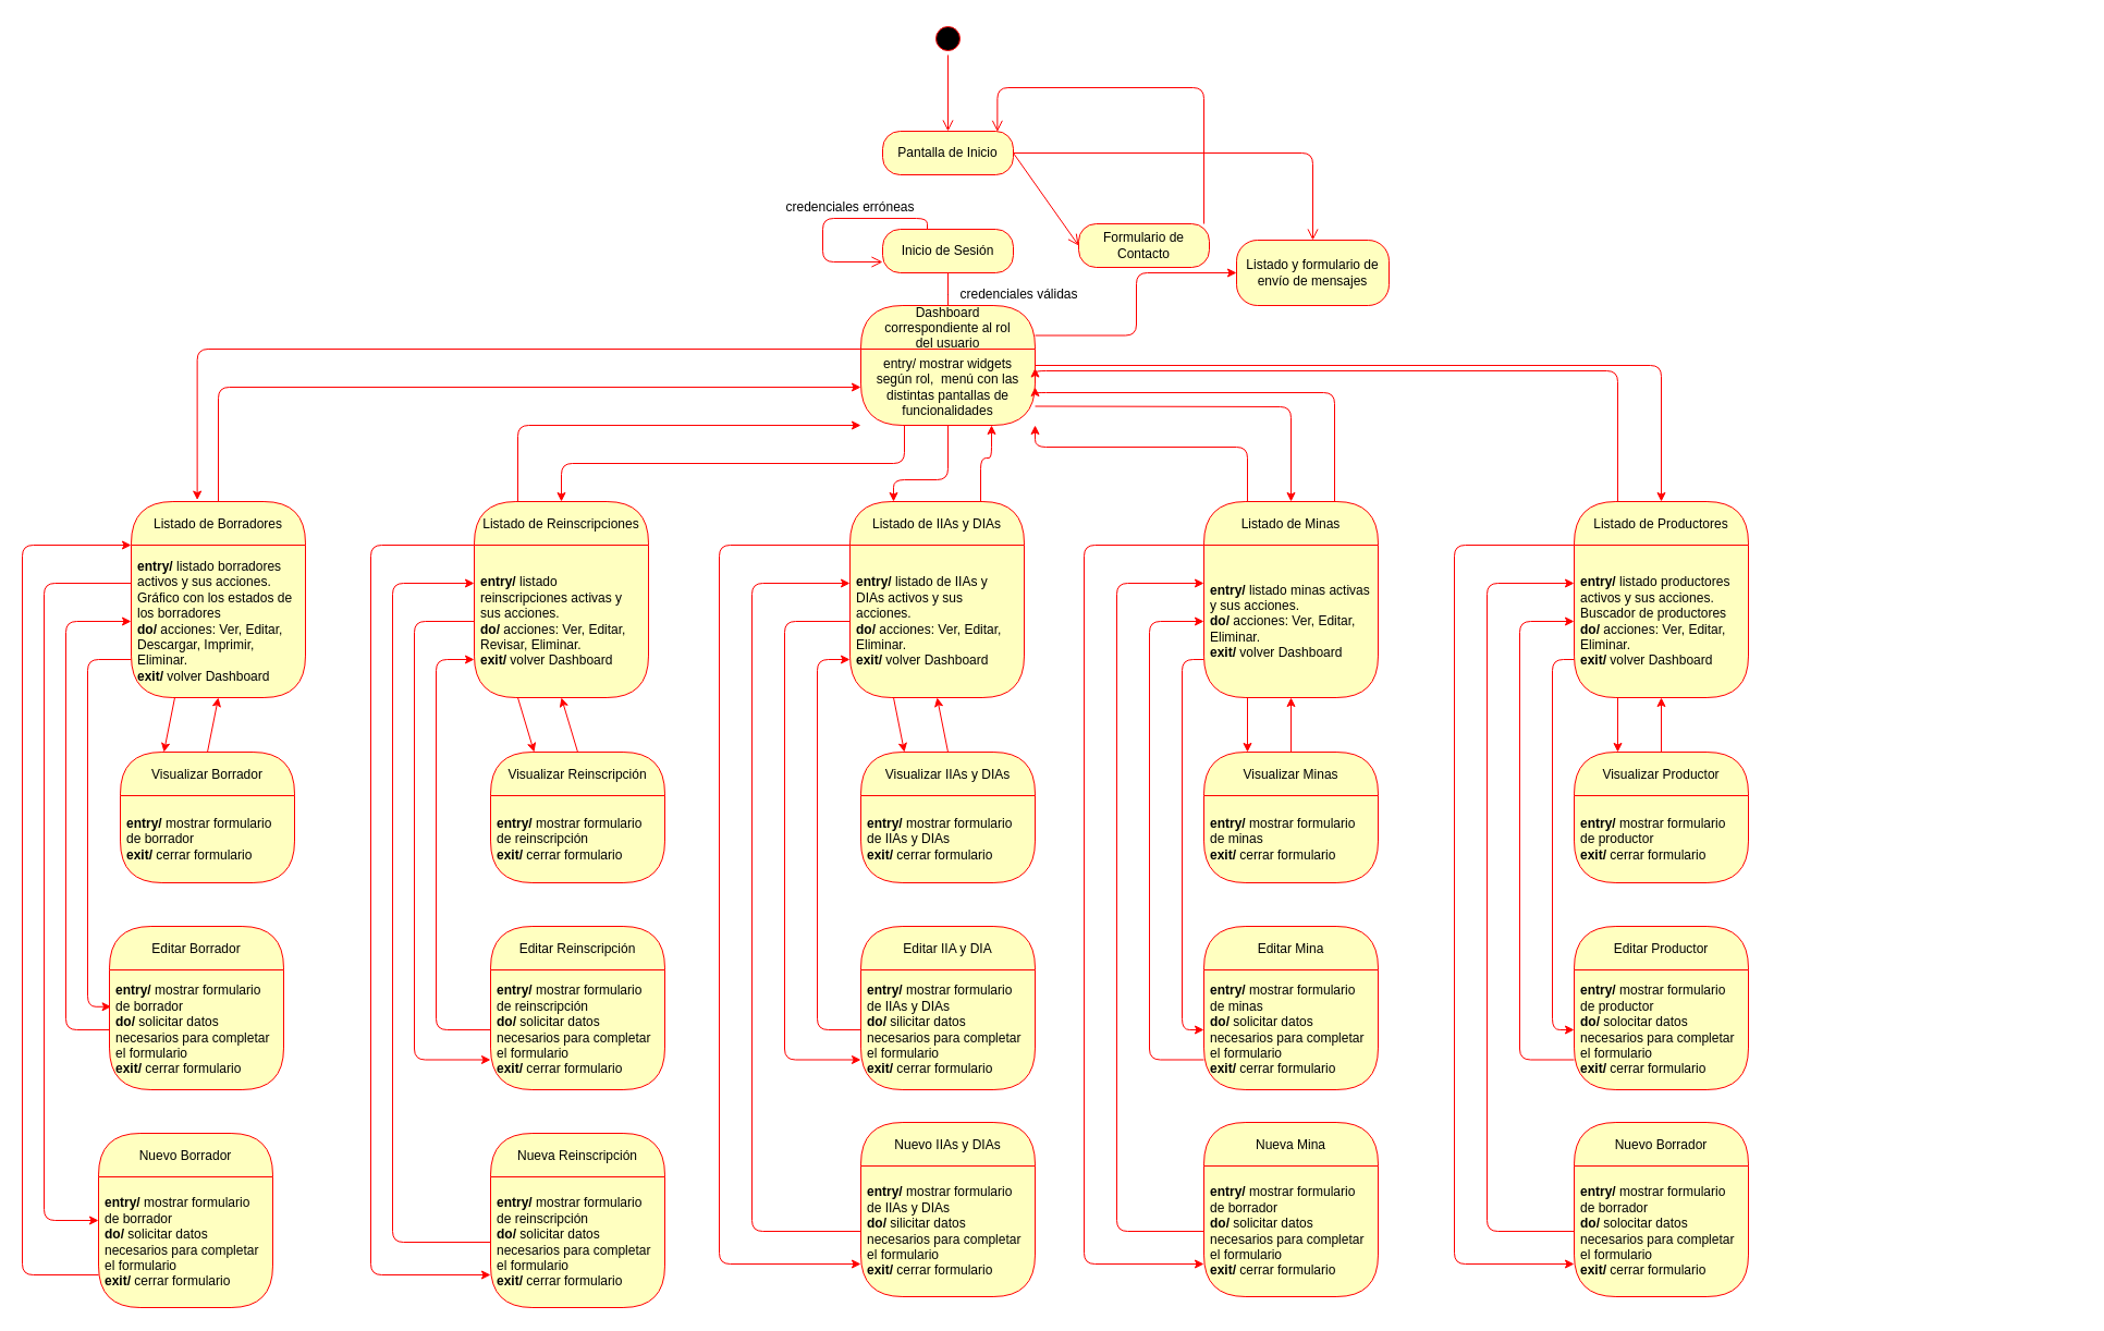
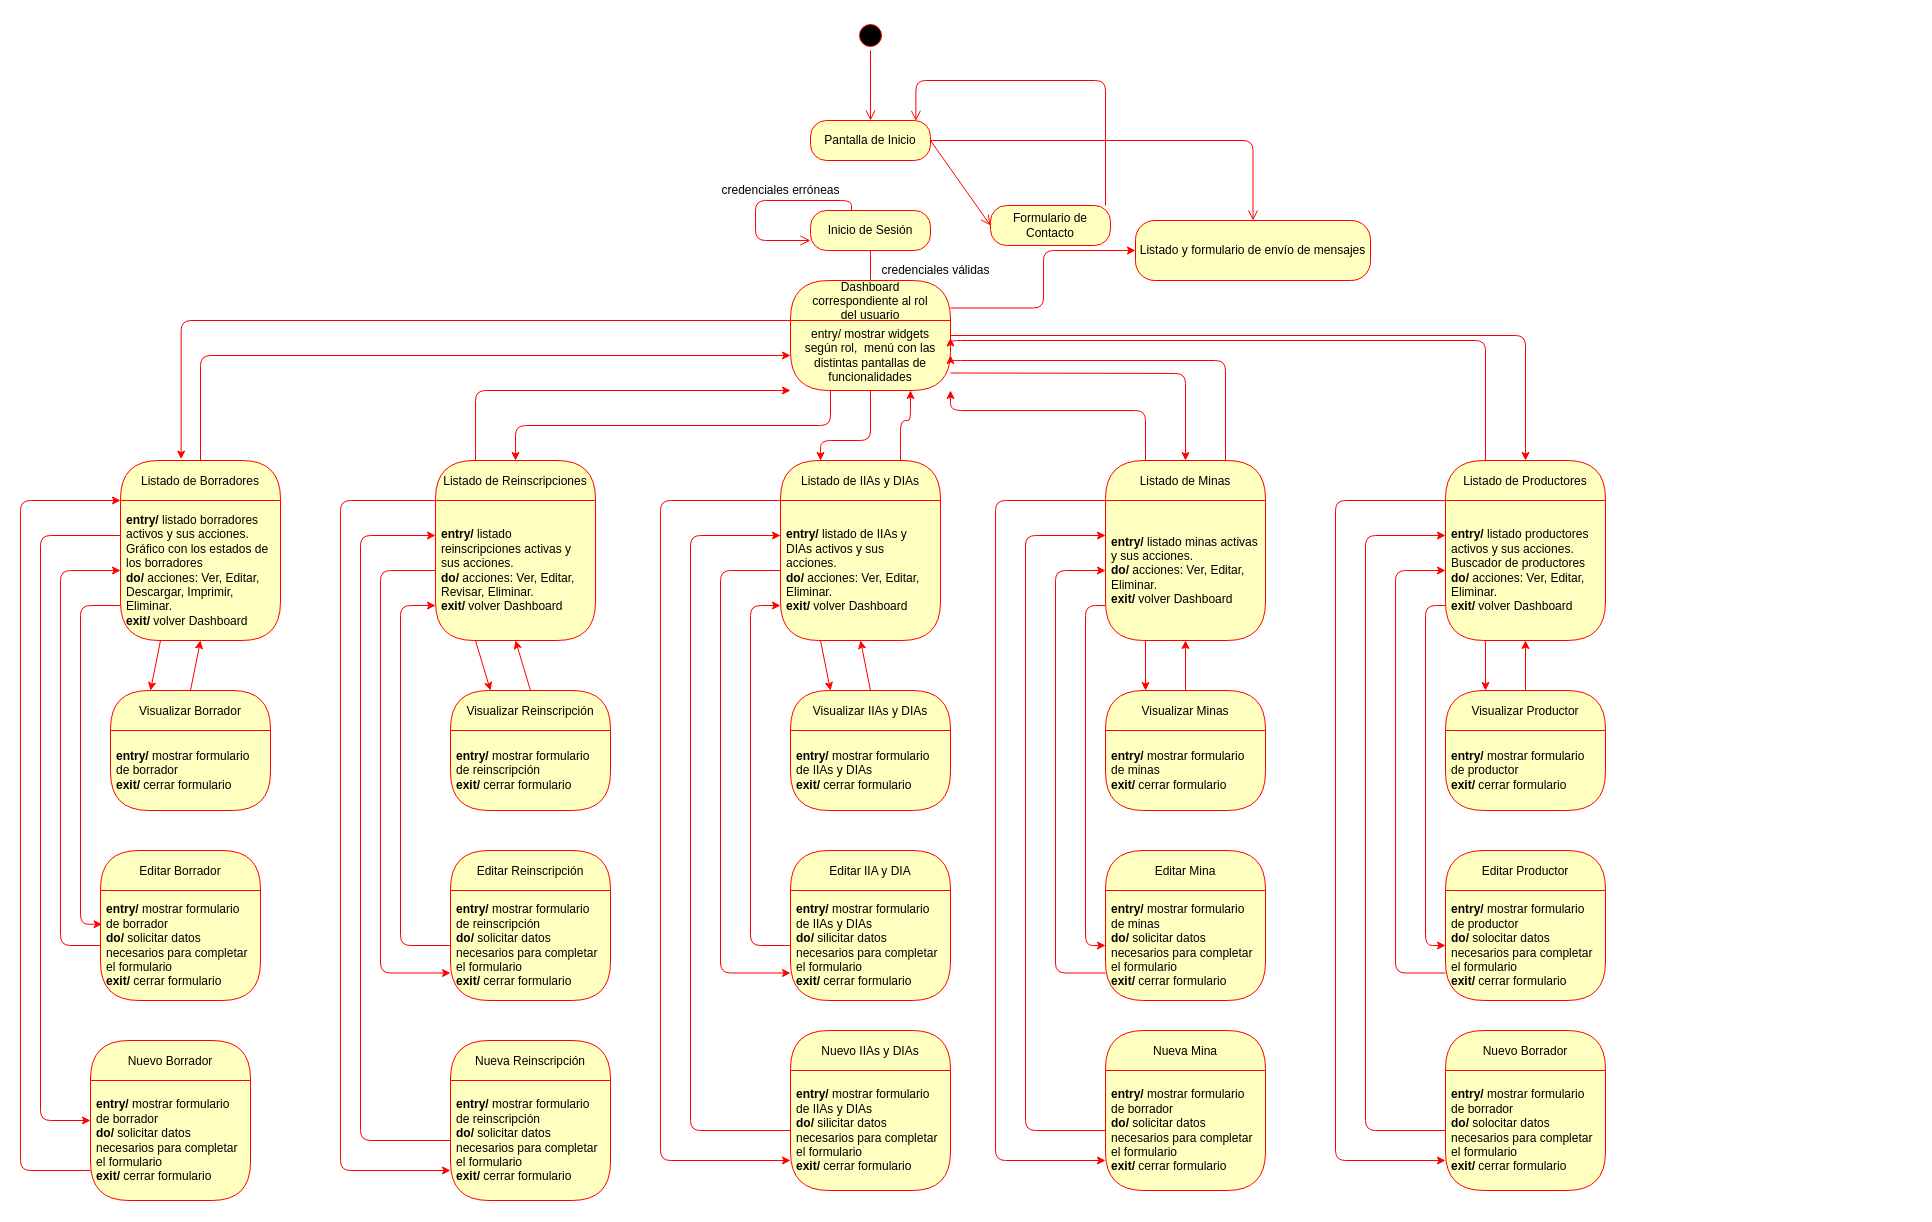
- <mxCell id="105" value="Listado y formulario de envío de mensajes" style="whiteSpace=wrap;html=1;fillColor=#ffffc0;strokeColor=#ff0000;fontColor=#000000;fontStyle=0;startSize=40;rounded=1;arcSize=32;swimlaneFillColor=#ffffc0;" vertex="1" parent="1"><mxGeometry x="1135" y="220" width="140" height="60" as="geometry" /></mxCell>
+ <mxCell id="105" value="Listado y formulario de envío de mensajes" style="whiteSpace=wrap;html=1;fillColor=#ffffc0;strokeColor=#ff0000;fontColor=#000000;fontStyle=0;startSize=40;rounded=1;arcSize=32;swimlaneFillColor=#ffffc0;" vertex="1" parent="1"><mxGeometry x="1135" y="220" width="235" height="60" as="geometry" /></mxCell>
